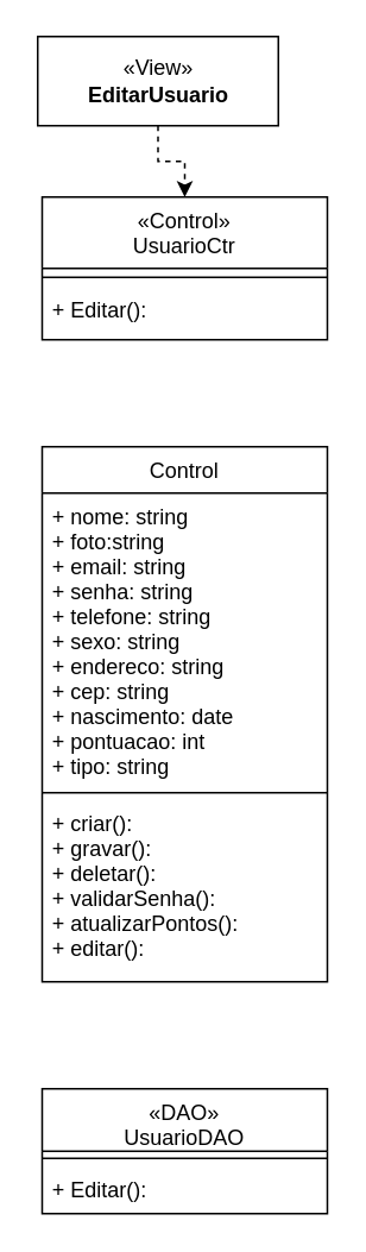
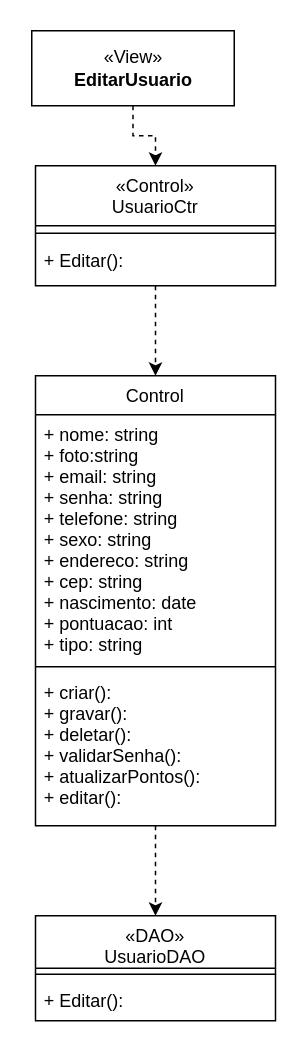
+ <mxCell id="12" style="edgeStyle=orthogonalEdgeStyle;rounded=0;orthogonalLoop=1;jettySize=auto;html=1;exitX=0.5;exitY=1;exitDx=0;exitDy=0;entryX=0.5;entryY=0;entryDx=0;entryDy=0;dashed=1;" edge="1" parent="1" source="13" target="3"><mxGeometry relative="1" as="geometry"><mxPoint x="145.5" y="110" as="sourcePoint" /><mxPoint x="103" y="280" as="targetPoint" /></mxGeometry></mxCell>
+ <mxCell id="2" style="edgeStyle=orthogonalEdgeStyle;rounded=0;orthogonalLoop=1;jettySize=auto;html=1;exitX=0.5;exitY=1;exitDx=0;exitDy=0;entryX=0.5;entryY=0;entryDx=0;entryDy=0;dashed=1;" edge="1" parent="1" source="3" target="7"><mxGeometry relative="1" as="geometry" /></mxCell>
